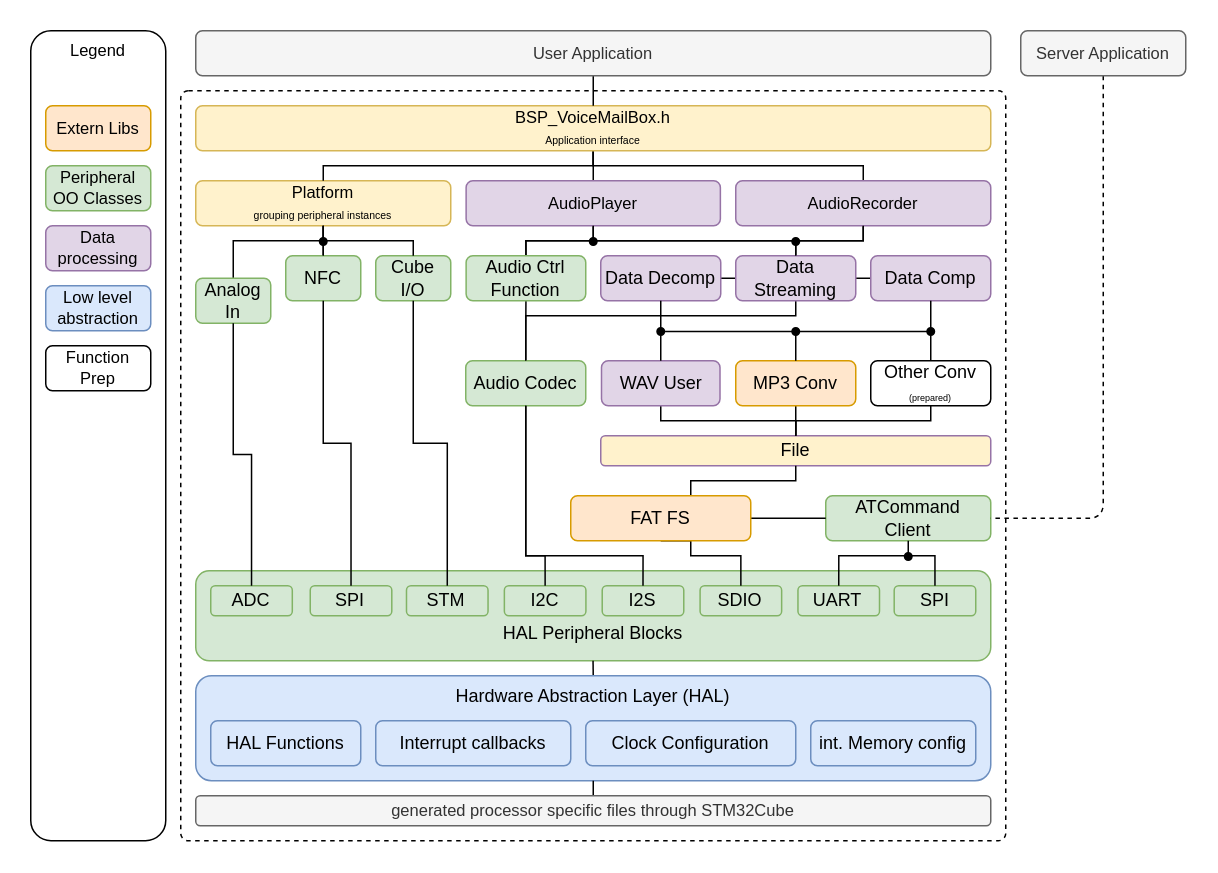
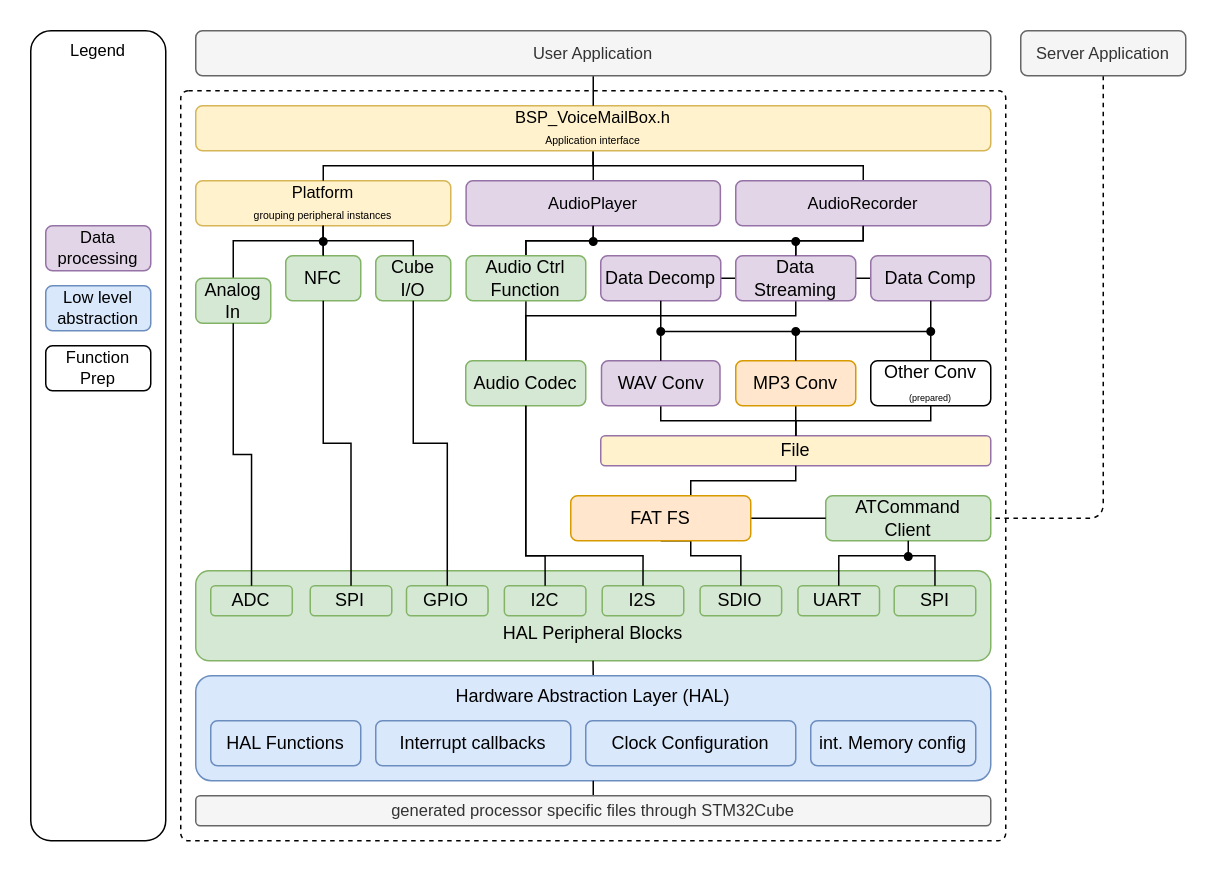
- <mxCell id="89" value="&lt;div&gt;Extern Libs&lt;/div&gt;" style="rounded=1;whiteSpace=wrap;html=1;fontFamily=Helvetica;fontSize=11;labelBackgroundColor=none;fillColor=#ffe6cc;strokeColor=#d79b00;" parent="1" vertex="1"><mxGeometry x="30" y="70" width="70" height="30" as="geometry" /></mxCell>
- <mxCell id="90" value="Peripheral OO Classes" style="rounded=1;whiteSpace=wrap;html=1;fontFamily=Helvetica;fontSize=11;labelBackgroundColor=none;fillColor=#d5e8d4;strokeColor=#82b366;" parent="1" vertex="1"><mxGeometry x="30" y="110" width="70" height="30" as="geometry" /></mxCell>
- <mxCell id="41" value="WAV User" style="rounded=1;whiteSpace=wrap;html=1;fillColor=#e1d5e7;strokeColor=#9673a6;" parent="1" vertex="1"><mxGeometry x="400.5" y="240" width="79" height="30" as="geometry" /></mxCell>
+ <mxCell id="41" value="WAV Conv" style="rounded=1;whiteSpace=wrap;html=1;fillColor=#e1d5e7;strokeColor=#9673a6;" parent="1" vertex="1"><mxGeometry x="400.5" y="240" width="79" height="30" as="geometry" /></mxCell>
- <mxCell id="12" value="STM" style="rounded=1;whiteSpace=wrap;html=1;fillColor=#d5e8d4;strokeColor=#82b366;" vertex="1" parent="3"><mxGeometry x="140.49" y="10" width="54.371" height="20" as="geometry" /></mxCell>
+ <mxCell id="12" value="GPIO" style="rounded=1;whiteSpace=wrap;html=1;fillColor=#d5e8d4;strokeColor=#82b366;" vertex="1" parent="3"><mxGeometry x="140.49" y="10" width="54.371" height="20" as="geometry" /></mxCell>
